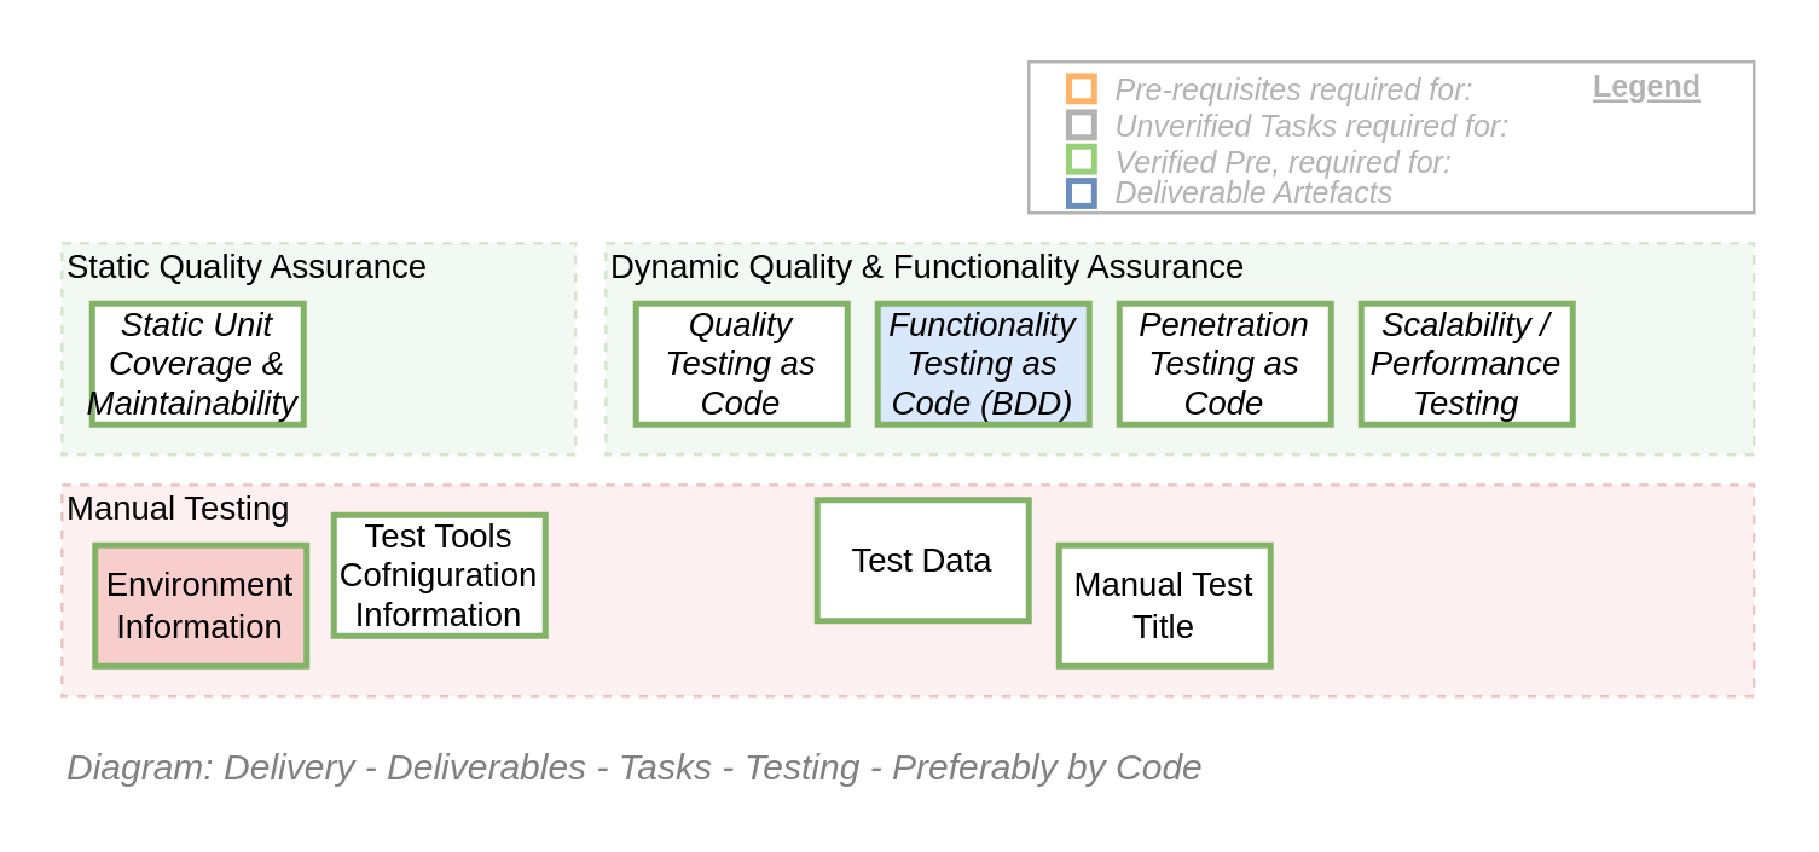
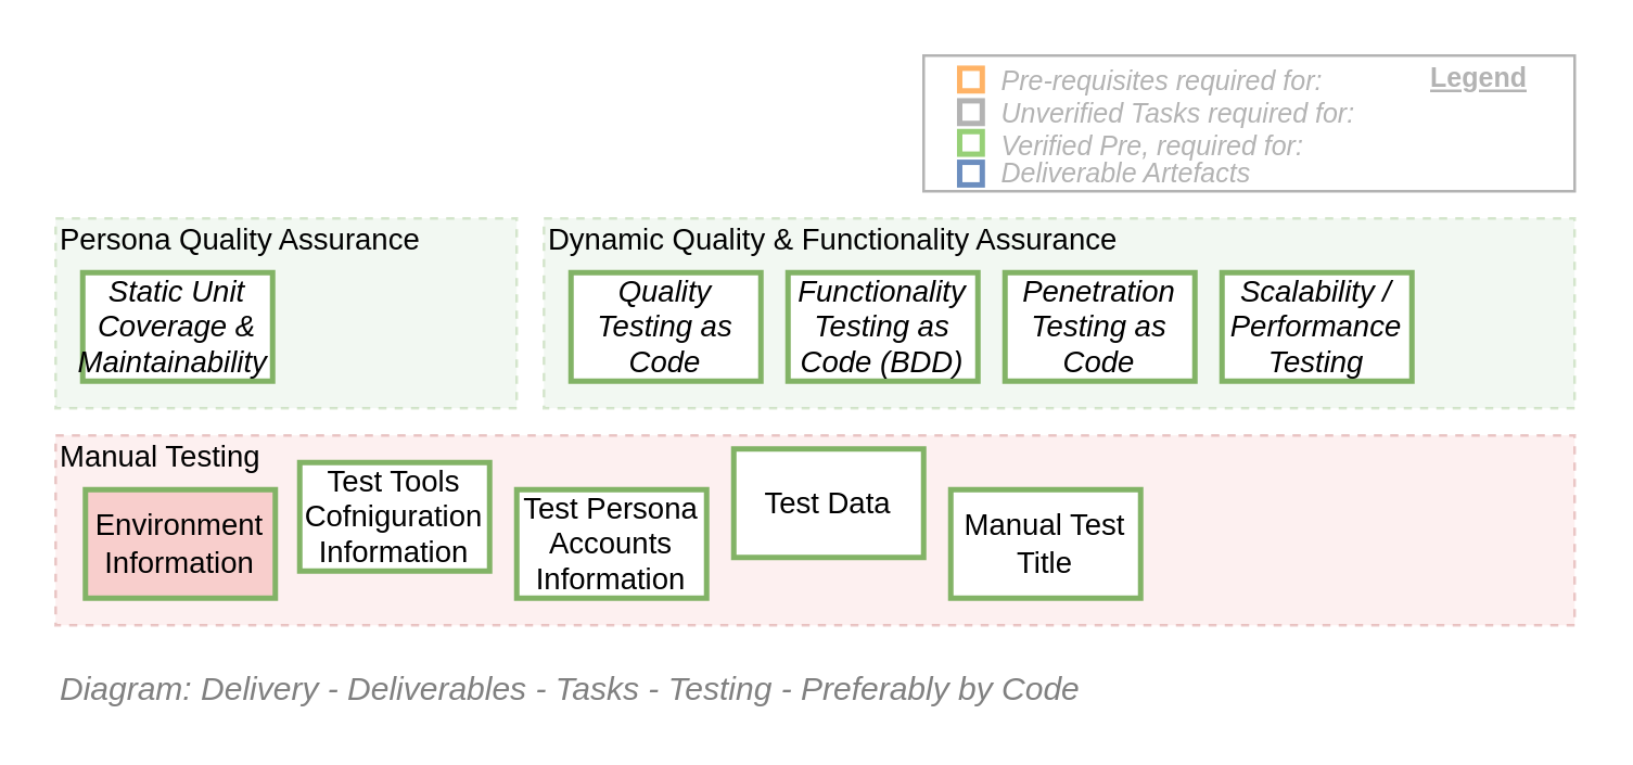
- <mxCell id="8" value="Static Quality Assurance" style="rounded=0;whiteSpace=wrap;html=1;shadow=0;glass=0;comic=0;strokeColor=#82b366;fillColor=#d5e8d4;fontSize=11;align=left;fontColor=#000000;recursiveResize=0;container=1;collapsible=0;verticalAlign=top;spacing=2;spacingTop=-5;dashed=1;opacity=30;" vertex="1" parent="1"><mxGeometry x="20" y="80" width="170" height="70" as="geometry" /></mxCell>
+ <mxCell id="8" value="Persona Quality Assurance" style="rounded=0;whiteSpace=wrap;html=1;shadow=0;glass=0;comic=0;strokeColor=#82b366;fillColor=#d5e8d4;fontSize=11;align=left;fontColor=#000000;recursiveResize=0;container=1;collapsible=0;verticalAlign=top;spacing=2;spacingTop=-5;dashed=1;opacity=30;" vertex="1" parent="1"><mxGeometry x="20" y="80" width="170" height="70" as="geometry" /></mxCell>
- <mxCell id="12" value="Functionality Testing as Code (BDD)" style="rounded=0;whiteSpace=wrap;html=1;shadow=0;glass=0;comic=0;strokeColor=#82b366;fontSize=11;align=center;recursiveResize=0;container=1;collapsible=0;strokeWidth=2;fontStyle=2;fillColor=#dae8fc;" vertex="1" parent="10"><mxGeometry x="90" y="20" width="70" height="40" as="geometry" /></mxCell>
+ <mxCell id="12" value="Functionality Testing as Code (BDD)" style="rounded=0;whiteSpace=wrap;html=1;shadow=0;glass=0;comic=0;strokeColor=#82b366;fontSize=11;align=center;recursiveResize=0;container=1;collapsible=0;strokeWidth=2;fontStyle=2;" vertex="1" parent="10"><mxGeometry x="90" y="20" width="70" height="40" as="geometry" /></mxCell>
+ <mxCell id="4" value="Test Persona Accounts Information" style="rounded=0;whiteSpace=wrap;html=1;shadow=0;glass=0;comic=0;strokeColor=#82b366;fontSize=11;align=center;recursiveResize=0;container=1;collapsible=0;strokeWidth=2;" vertex="1" parent="2"><mxGeometry x="170" y="20" width="70" height="40" as="geometry" /></mxCell>
